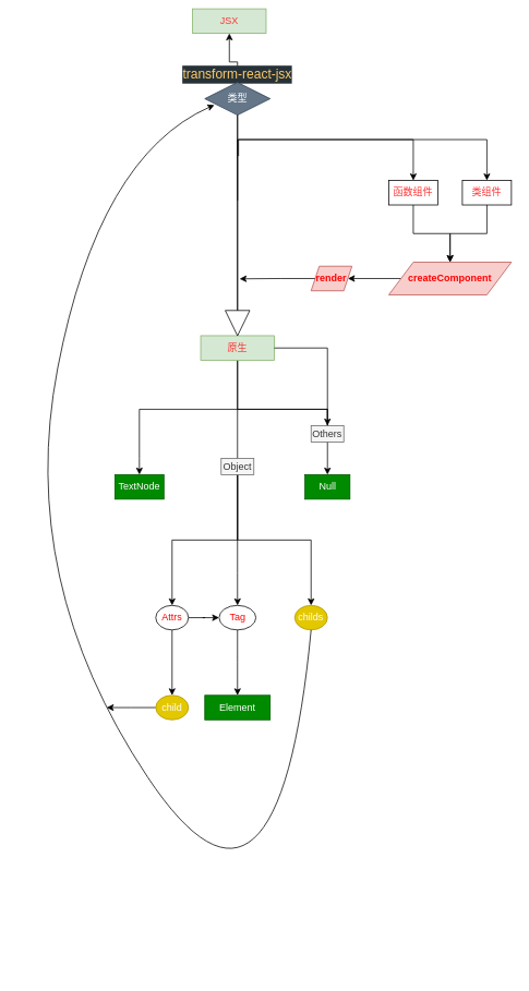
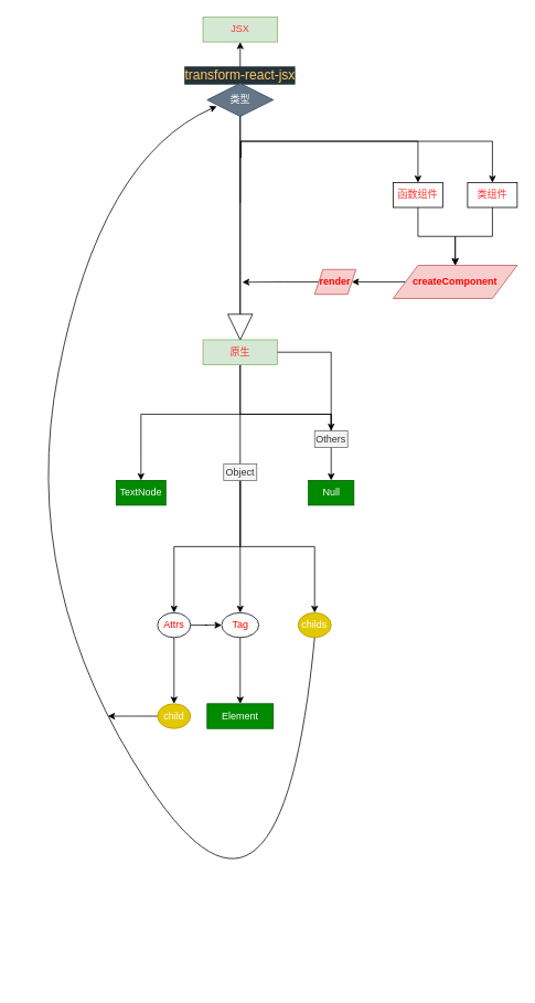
- <mxCell id="2" value="JSX" style="rounded=0;whiteSpace=wrap;html=1;fillColor=#d5e8d4;strokeColor=#82b366;fontColor=#FF3333;" vertex="1" parent="1"><mxGeometry x="235" y="10" width="90" height="30" as="geometry" /></mxCell>
+ <mxCell id="2" value="JSX" style="rounded=0;whiteSpace=wrap;html=1;fillColor=#d5e8d4;strokeColor=#82b366;fontColor=#FF3333;" vertex="1" parent="1"><mxGeometry x="245" y="20" width="90" height="30" as="geometry" /></mxCell>
